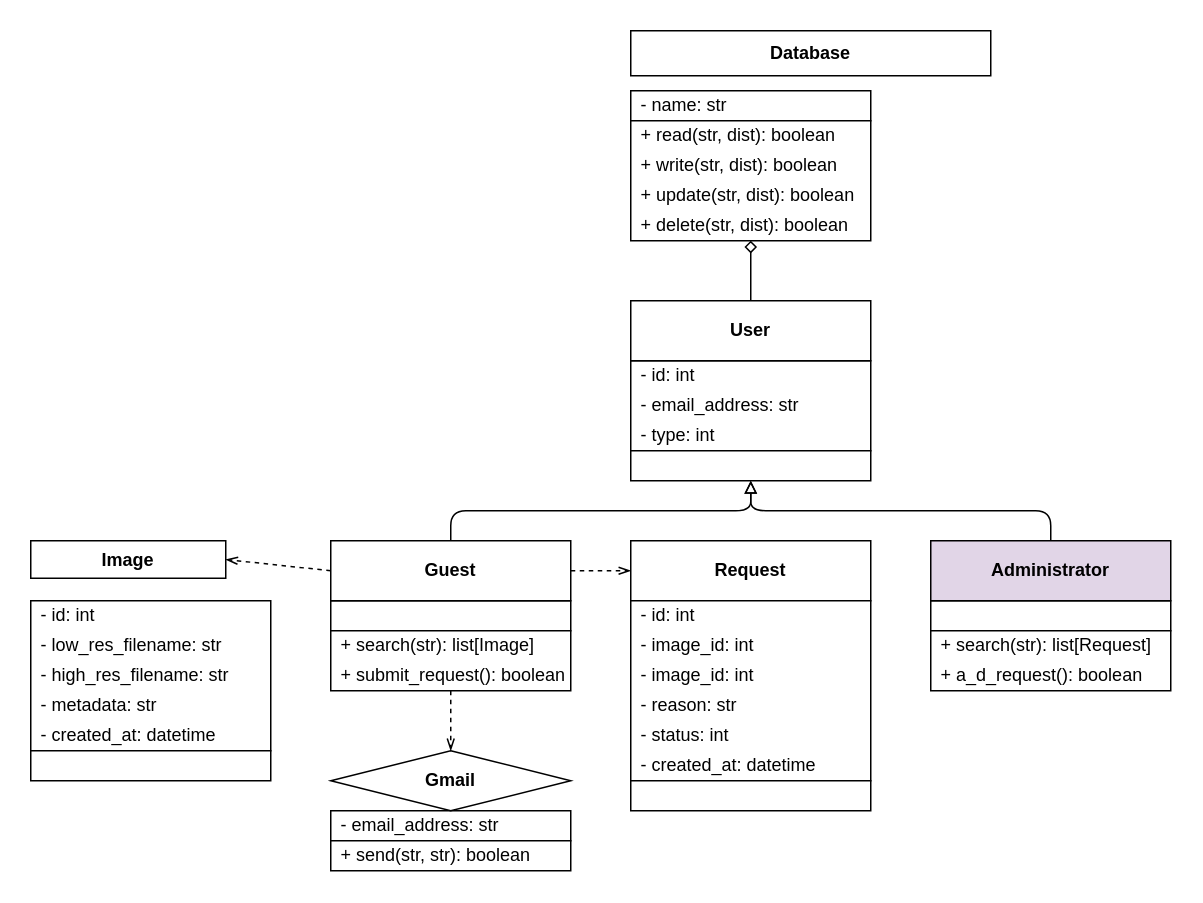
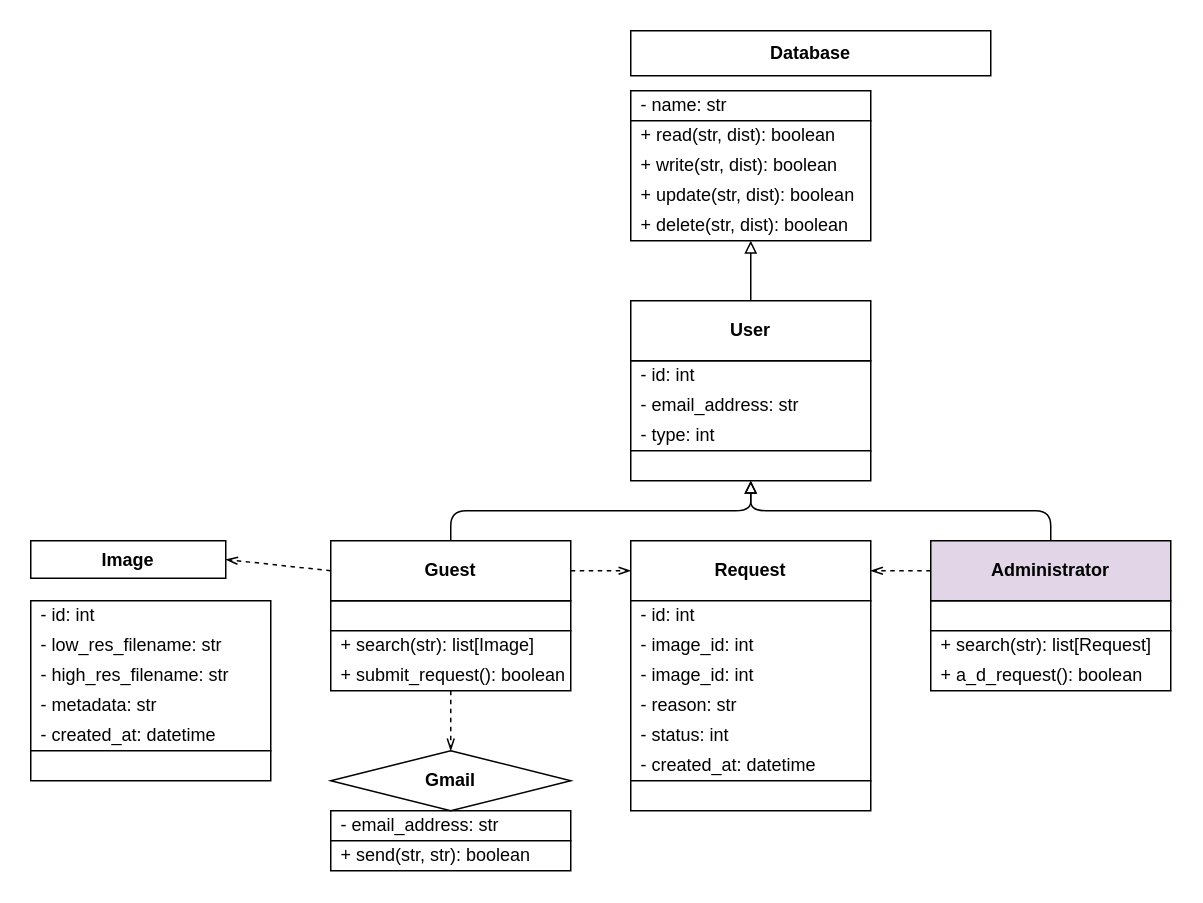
- <mxCell id="3" style="edgeStyle=none;html=1;exitX=0.5;exitY=0;exitDx=0;exitDy=0;entryX=0.5;entryY=1;entryDx=0;entryDy=0;strokeColor=#000000;fontSize=12;fontColor=#FF0000;startArrow=none;startFill=0;endArrow=diamond;endFill=0;" edge="1" parent="1" source="6" target="32"><mxGeometry relative="1" as="geometry" /></mxCell>
+ <mxCell id="3" style="edgeStyle=none;html=1;exitX=0.5;exitY=0;exitDx=0;exitDy=0;entryX=0.5;entryY=1;entryDx=0;entryDy=0;strokeColor=#000000;fontSize=12;fontColor=#FF0000;startArrow=none;startFill=0;endArrow=block;endFill=0;" edge="1" parent="1" source="6" target="32"><mxGeometry relative="1" as="geometry" /></mxCell>
+ <mxCell id="45" style="edgeStyle=none;html=1;entryX=1;entryY=0.5;entryDx=0;entryDy=0;strokeColor=#000000;fontSize=12;fontColor=#FF0000;startArrow=none;startFill=0;dashed=1;exitX=0;exitY=0.5;exitDx=0;exitDy=0;endArrow=openThin;endFill=0;" edge="1" parent="1" source="41" target="10"><mxGeometry relative="1" as="geometry"><mxPoint x="390" y="390" as="sourcePoint" /><mxPoint x="430" y="390" as="targetPoint" /></mxGeometry></mxCell>
